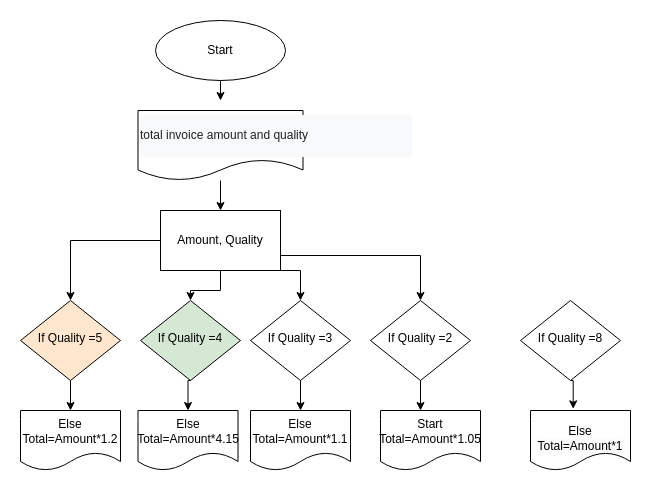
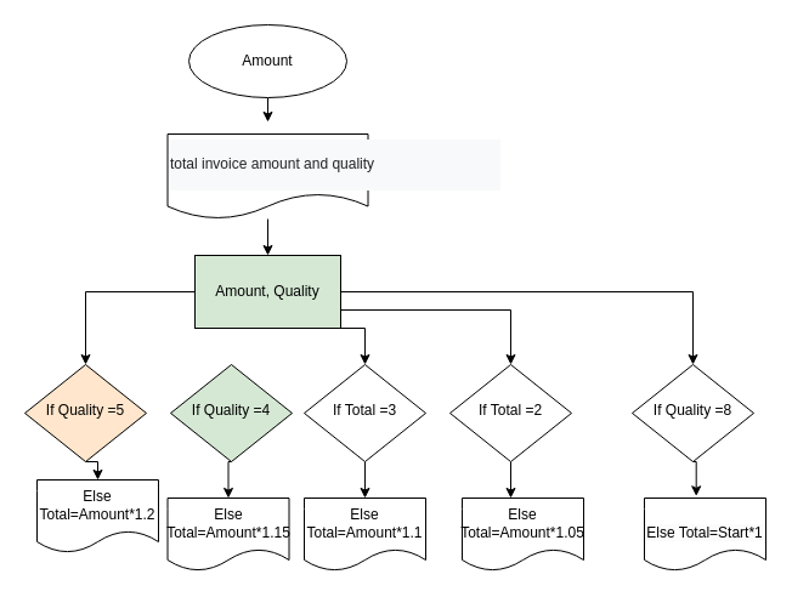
- <mxCell id="7" value="&lt;font style=&quot;vertical-align: inherit;&quot;&gt;&lt;font style=&quot;vertical-align: inherit;&quot;&gt;Start&lt;/font&gt;&lt;/font&gt;" style="ellipse;whiteSpace=wrap;html=1;" vertex="1" parent="1"><mxGeometry x="155" y="20" width="130" height="60" as="geometry" /></mxCell>
+ <mxCell id="7" value="&lt;font style=&quot;vertical-align: inherit;&quot;&gt;&lt;font style=&quot;vertical-align: inherit;&quot;&gt;Amount&lt;/font&gt;&lt;/font&gt;" style="ellipse;whiteSpace=wrap;html=1;" vertex="1" parent="1"><mxGeometry x="155" y="20" width="130" height="60" as="geometry" /></mxCell>
- <mxCell id="15" value="Amount, Quality" style="rounded=0;whiteSpace=wrap;html=1;" vertex="1" parent="1"><mxGeometry x="160" y="210" width="120" height="60" as="geometry" /></mxCell>
+ <mxCell id="15" value="Amount, Quality" style="rounded=0;whiteSpace=wrap;html=1;fillColor=#d5e8d4;" vertex="1" parent="1"><mxGeometry x="160" y="210" width="120" height="60" as="geometry" /></mxCell>
+ <mxCell id="12" style="edgeStyle=orthogonalEdgeStyle;rounded=0;orthogonalLoop=1;jettySize=auto;html=1;entryX=0.5;entryY=0;entryDx=0;entryDy=0;" edge="1" parent="1" source="15" target="5"><mxGeometry relative="1" as="geometry"><Array as="points"><mxPoint x="570" y="240" /></Array></mxGeometry></mxCell>
- <mxCell id="11" style="edgeStyle=orthogonalEdgeStyle;rounded=0;orthogonalLoop=1;jettySize=auto;html=1;exitX=0.5;exitY=1;exitDx=0;exitDy=0;entryX=0.5;entryY=0;entryDx=0;entryDy=0;" edge="1" parent="1" source="15" target="3"><mxGeometry relative="1" as="geometry" /></mxCell>
- <mxCell id="19" value="If Quality =3" style="rhombus;whiteSpace=wrap;html=1;shadow=0;fontFamily=Helvetica;fontSize=12;align=center;strokeWidth=1;spacing=6;spacingTop=-4;" vertex="1" parent="1"><mxGeometry x="250" y="300" width="100" height="80" as="geometry" /></mxCell>
+ <mxCell id="19" value="If Total =3" style="rhombus;whiteSpace=wrap;html=1;shadow=0;fontFamily=Helvetica;fontSize=12;align=center;strokeWidth=1;spacing=6;spacingTop=-4;" vertex="1" parent="1"><mxGeometry x="250" y="300" width="100" height="80" as="geometry" /></mxCell>
- <mxCell id="21" value="If Quality =2" style="rhombus;whiteSpace=wrap;html=1;shadow=0;fontFamily=Helvetica;fontSize=12;align=center;strokeWidth=1;spacing=6;spacingTop=-4;" vertex="1" parent="1"><mxGeometry x="370" y="300" width="100" height="80" as="geometry" /></mxCell>
+ <mxCell id="21" value="If Total =2" style="rhombus;whiteSpace=wrap;html=1;shadow=0;fontFamily=Helvetica;fontSize=12;align=center;strokeWidth=1;spacing=6;spacingTop=-4;" vertex="1" parent="1"><mxGeometry x="370" y="300" width="100" height="80" as="geometry" /></mxCell>
- <mxCell id="23" value="Else Total=Amount*4.15" style="shape=document;whiteSpace=wrap;html=1;boundedLbl=1;" vertex="1" parent="1"><mxGeometry x="137.5" y="410" width="100" height="60" as="geometry" /></mxCell>
+ <mxCell id="23" value="Else Total=Amount*1.15" style="shape=document;whiteSpace=wrap;html=1;boundedLbl=1;" vertex="1" parent="1"><mxGeometry x="137.5" y="410" width="100" height="60" as="geometry" /></mxCell>
- <mxCell id="25" value="Start Total=Amount*1.05" style="shape=document;whiteSpace=wrap;html=1;boundedLbl=1;" vertex="1" parent="1"><mxGeometry x="380" y="410" width="100" height="60" as="geometry" /></mxCell>
+ <mxCell id="25" value="Else Total=Amount*1.05" style="shape=document;whiteSpace=wrap;html=1;boundedLbl=1;" vertex="1" parent="1"><mxGeometry x="380" y="410" width="100" height="60" as="geometry" /></mxCell>
- <mxCell id="26" value="&lt;br&gt;&lt;span style=&quot;color: rgb(0, 0, 0); font-family: Helvetica; font-size: 12px; font-style: normal; font-variant-ligatures: normal; font-variant-caps: normal; font-weight: 400; letter-spacing: normal; orphans: 2; text-align: center; text-indent: 0px; text-transform: none; widows: 2; word-spacing: 0px; -webkit-text-stroke-width: 0px; background-color: rgb(251, 251, 251); text-decoration-thickness: initial; text-decoration-style: initial; text-decoration-color: initial; float: none; display: inline !important;&quot;&gt;Else Total=Amount*1&lt;/span&gt;&lt;br&gt;" style="shape=document;whiteSpace=wrap;html=1;boundedLbl=1;" vertex="1" parent="1"><mxGeometry x="530" y="410" width="100" height="60" as="geometry" /></mxCell>
+ <mxCell id="26" value="&lt;br&gt;&lt;span style=&quot;color: rgb(0, 0, 0); font-family: Helvetica; font-size: 12px; font-style: normal; font-variant-ligatures: normal; font-variant-caps: normal; font-weight: 400; letter-spacing: normal; orphans: 2; text-align: center; text-indent: 0px; text-transform: none; widows: 2; word-spacing: 0px; -webkit-text-stroke-width: 0px; background-color: rgb(251, 251, 251); text-decoration-thickness: initial; text-decoration-style: initial; text-decoration-color: initial; float: none; display: inline !important;&quot;&gt;Else Total=Start*1&lt;/span&gt;&lt;br&gt;" style="shape=document;whiteSpace=wrap;html=1;boundedLbl=1;" vertex="1" parent="1"><mxGeometry x="530" y="410" width="100" height="60" as="geometry" /></mxCell>
- <mxCell id="22" value="Else Total=Amount*1.2" style="shape=document;whiteSpace=wrap;html=1;boundedLbl=1;" vertex="1" parent="1"><mxGeometry x="20" y="410" width="100" height="60" as="geometry" /></mxCell>
+ <mxCell id="22" value="Else Total=Amount*1.2" style="shape=document;whiteSpace=wrap;html=1;boundedLbl=1;" vertex="1" parent="1"><mxGeometry x="30" y="395" width="100" height="60" as="geometry" /></mxCell>
